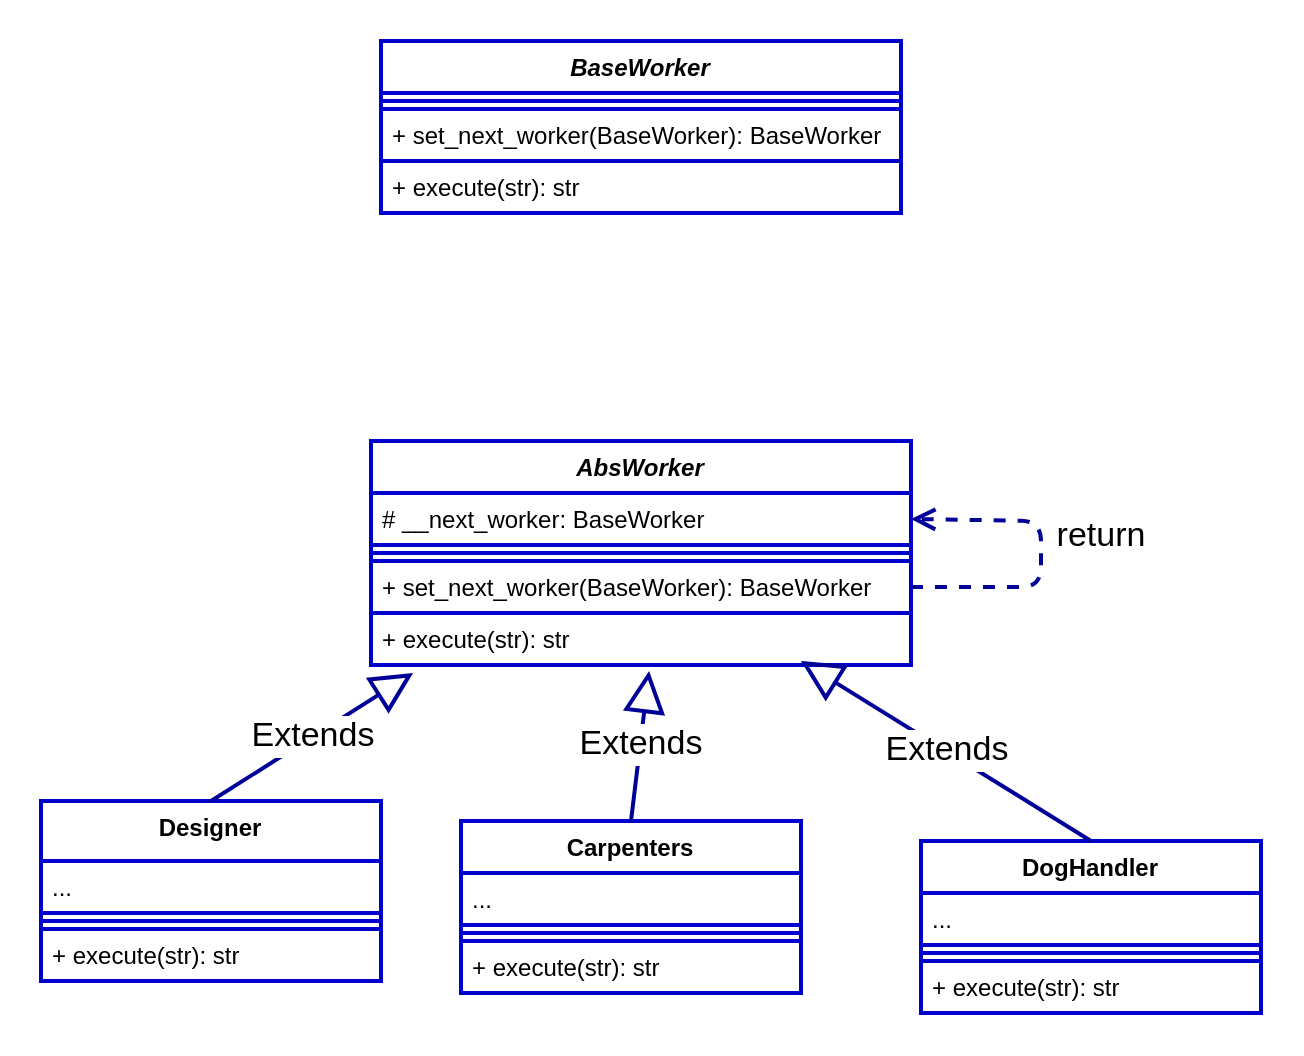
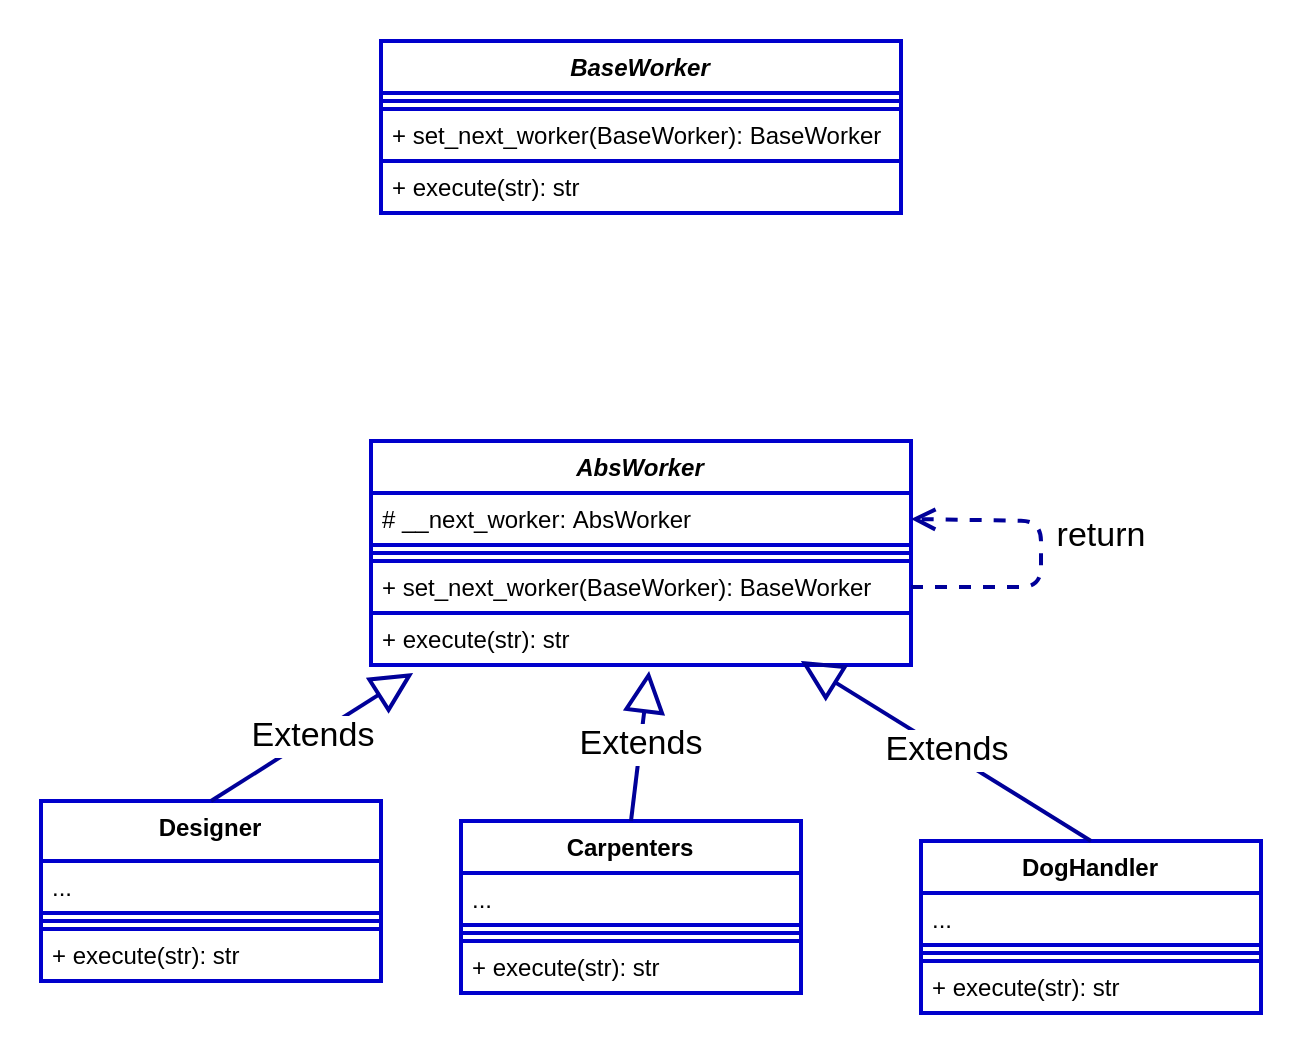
- <mxCell id="3" value="# __next_worker: BaseWorker" style="text;align=left;verticalAlign=top;spacingLeft=4;spacingRight=4;overflow=hidden;rotatable=0;points=[[0,0.5],[1,0.5]];portConstraint=eastwest;fontColor=#000000;strokeColor=#0000CC;strokeWidth=2;fillColor=#FFFFFF;" parent="2" vertex="1"><mxGeometry y="26" width="270" height="26" as="geometry" /></mxCell>
+ <mxCell id="3" value="# __next_worker: AbsWorker" style="text;align=left;verticalAlign=top;spacingLeft=4;spacingRight=4;overflow=hidden;rotatable=0;points=[[0,0.5],[1,0.5]];portConstraint=eastwest;fontColor=#000000;strokeColor=#0000CC;strokeWidth=2;fillColor=#FFFFFF;" parent="2" vertex="1"><mxGeometry y="26" width="270" height="26" as="geometry" /></mxCell>
